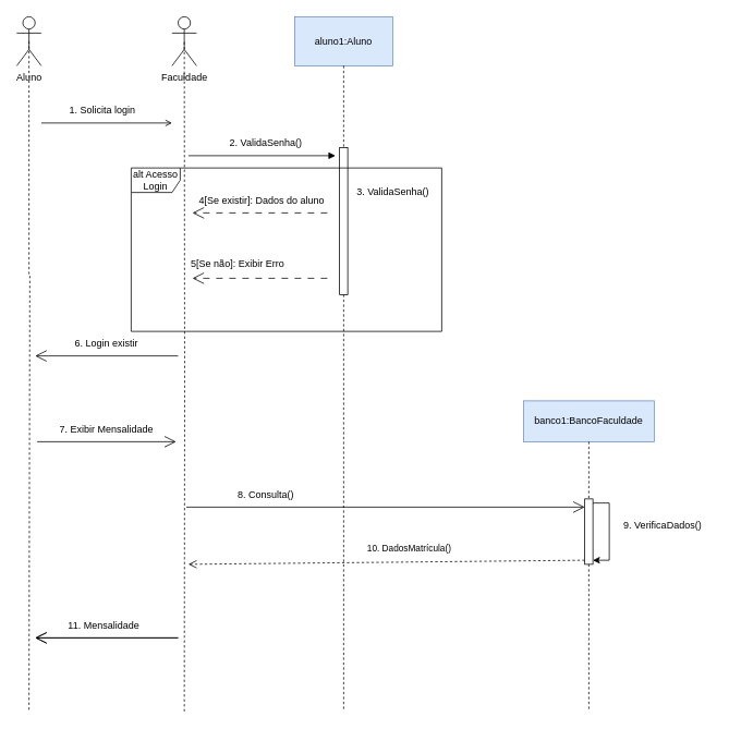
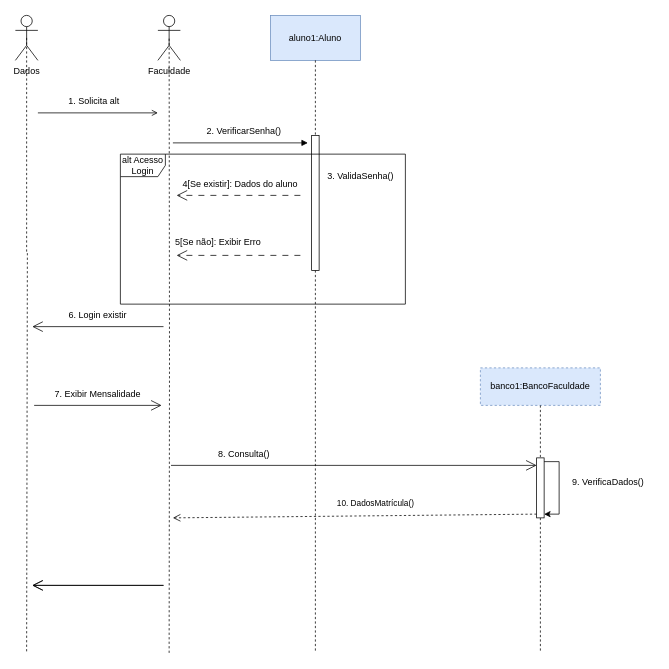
- <mxCell id="3" value="Aluno" style="shape=umlActor;verticalLabelPosition=bottom;verticalAlign=top;html=1;outlineConnect=0;" vertex="1" parent="1"><mxGeometry x="20" y="20" width="30" height="60" as="geometry" /></mxCell>
+ <mxCell id="3" value="Dados" style="shape=umlActor;verticalLabelPosition=bottom;verticalAlign=top;html=1;outlineConnect=0;" vertex="1" parent="1"><mxGeometry x="20" y="20" width="30" height="60" as="geometry" /></mxCell>
- <mxCell id="6" value="1. Solicita login" style="text;html=1;strokeColor=none;fillColor=none;align=center;verticalAlign=middle;whiteSpace=wrap;rounded=0;" vertex="1" parent="1"><mxGeometry x="80" y="120" width="90" height="30" as="geometry" /></mxCell>
+ <mxCell id="6" value="1. Solicita alt" style="text;html=1;strokeColor=none;fillColor=none;align=center;verticalAlign=middle;whiteSpace=wrap;rounded=0;" vertex="1" parent="1"><mxGeometry x="80" y="120" width="90" height="30" as="geometry" /></mxCell>
- <mxCell id="10" value="2. ValidaSenha()" style="text;html=1;strokeColor=none;fillColor=none;align=center;verticalAlign=middle;whiteSpace=wrap;rounded=0;" vertex="1" parent="1"><mxGeometry x="270" y="160" width="110" height="30" as="geometry" /></mxCell>
+ <mxCell id="10" value="2. VerificarSenha()" style="text;html=1;strokeColor=none;fillColor=none;align=center;verticalAlign=middle;whiteSpace=wrap;rounded=0;" vertex="1" parent="1"><mxGeometry x="270" y="160" width="110" height="30" as="geometry" /></mxCell>
- <mxCell id="27" value="banco1:BancoFaculdade" style="html=1;whiteSpace=wrap;fillColor=#dae8fc;strokeColor=#6c8ebf;" vertex="1" parent="1"><mxGeometry x="640" y="490" width="160" height="50" as="geometry" /></mxCell>
+ <mxCell id="27" value="banco1:BancoFaculdade" style="html=1;whiteSpace=wrap;fillColor=#dae8fc;strokeColor=#6c8ebf;dashed=1;" vertex="1" parent="1"><mxGeometry x="640" y="490" width="160" height="50" as="geometry" /></mxCell>
- <mxCell id="33" value="11. Mensalidade&amp;nbsp;&amp;nbsp;" style="text;html=1;strokeColor=none;fillColor=none;align=center;verticalAlign=middle;whiteSpace=wrap;rounded=0;" vertex="1" parent="1"><mxGeometry x="65" y="750" width="130" height="30" as="geometry" /></mxCell>
